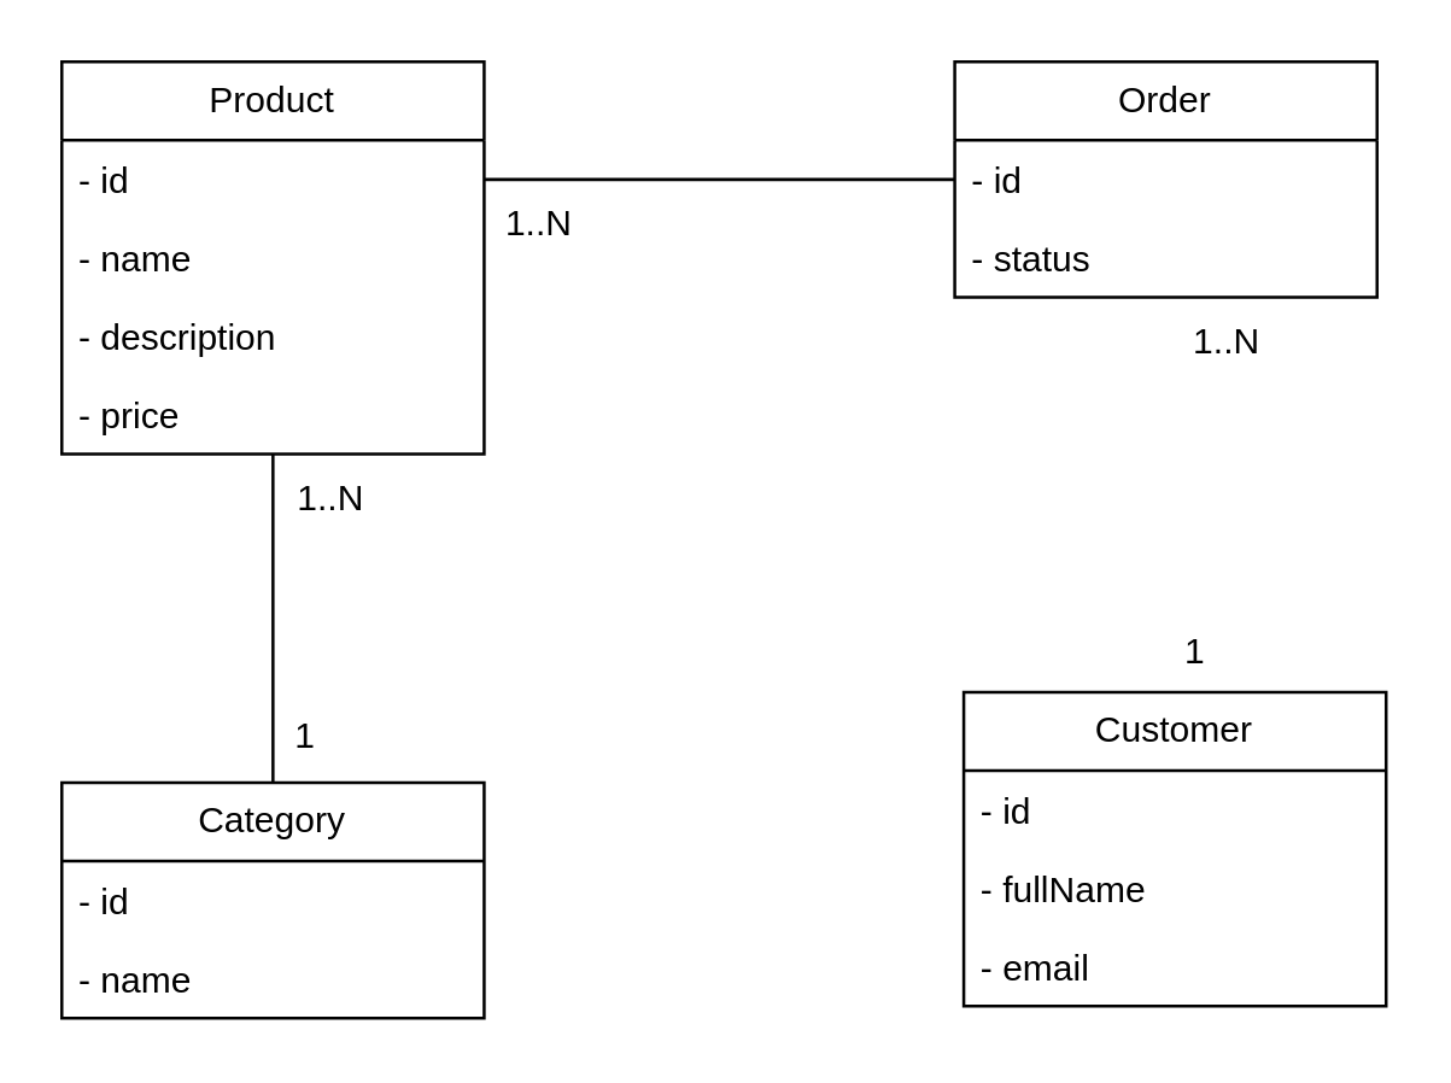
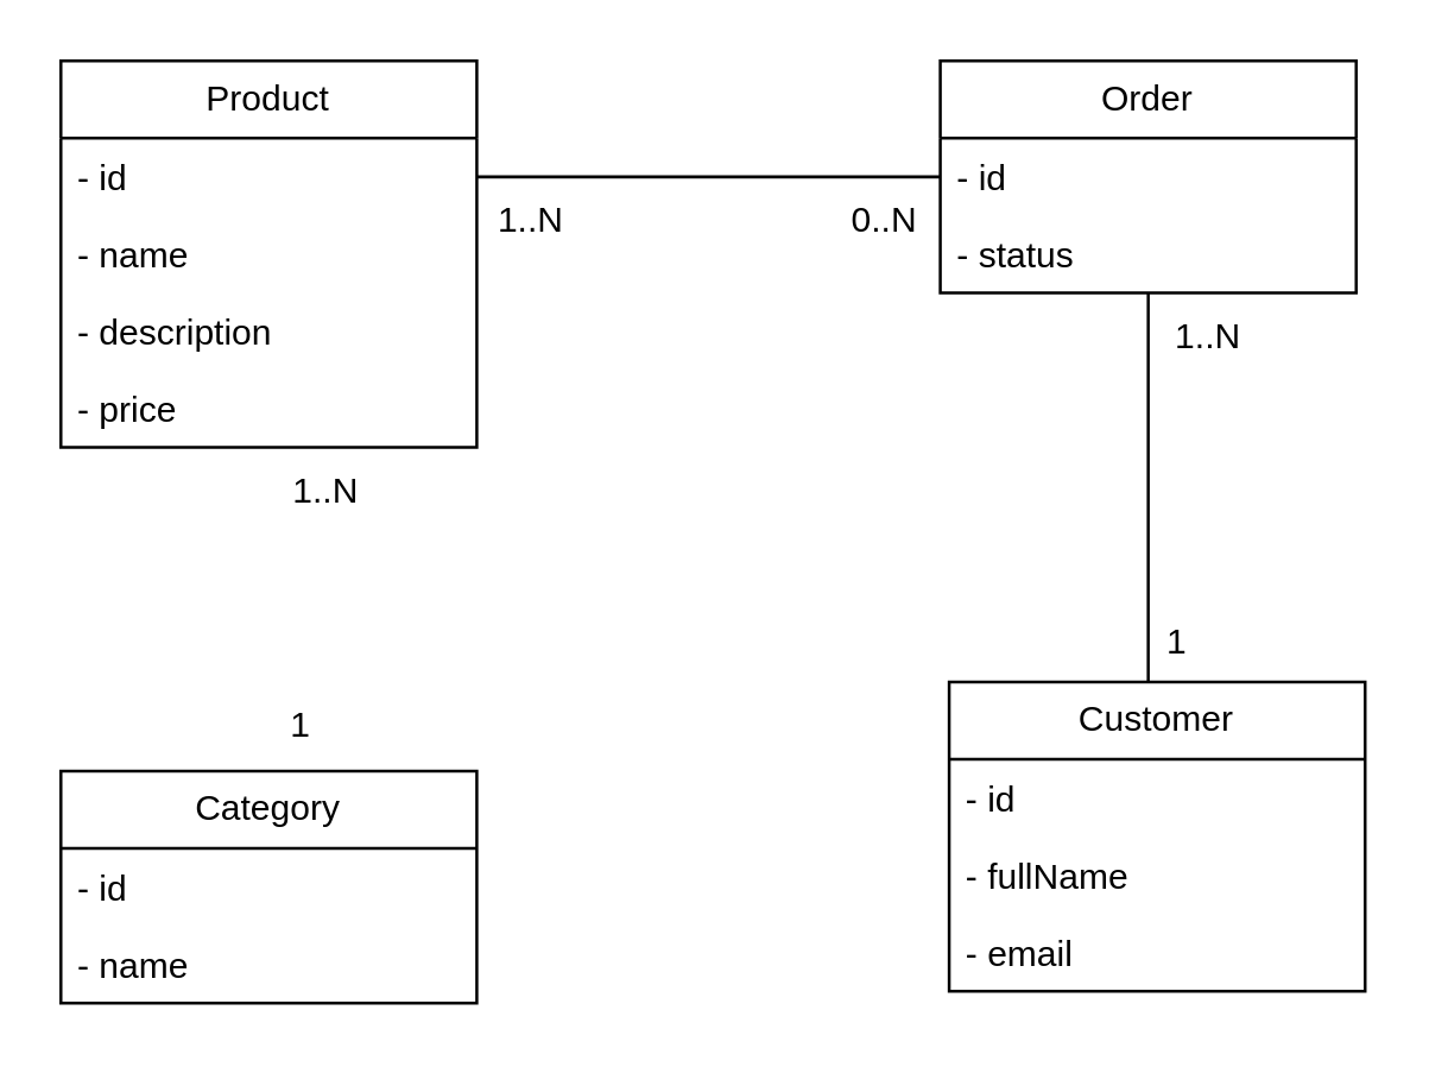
+ <mxCell id="23" value="0..N" style="text;html=1;strokeColor=none;fillColor=none;align=center;verticalAlign=middle;whiteSpace=wrap;rounded=0;" vertex="1" parent="1"><mxGeometry x="279" y="59" width="37" height="30" as="geometry" /></mxCell>
+ <mxCell id="11" style="edgeStyle=orthogonalEdgeStyle;rounded=0;orthogonalLoop=1;jettySize=auto;html=1;endArrow=none;endFill=0;" edge="1" parent="1" source="12" target="15"><mxGeometry relative="1" as="geometry"><mxPoint x="386" y="221" as="targetPoint" /><Array as="points"><mxPoint x="386" y="129" /><mxPoint x="386" y="129" /></Array></mxGeometry></mxCell>
- <mxCell id="2" style="edgeStyle=orthogonalEdgeStyle;rounded=0;orthogonalLoop=1;jettySize=auto;html=1;exitX=0.5;exitY=0;exitDx=0;exitDy=0;strokeColor=default;endArrow=none;endFill=0;" edge="1" parent="1" source="3" target="6"><mxGeometry relative="1" as="geometry"><mxPoint x="90" y="162" as="targetPoint" /></mxGeometry></mxCell>
